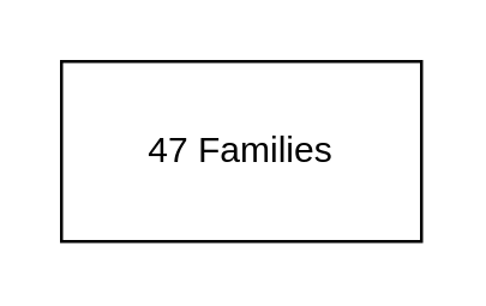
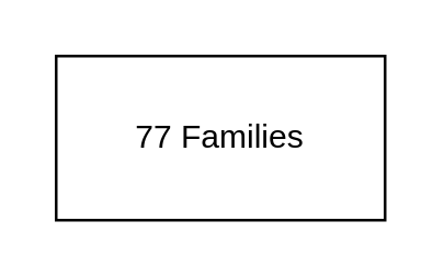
- <mxCell id="2" value="47 Families" style="rounded=0;whiteSpace=wrap;html=1;" vertex="1" parent="1"><mxGeometry x="20" y="20" width="120" height="60" as="geometry" /></mxCell>
+ <mxCell id="2" value="77 Families" style="rounded=0;whiteSpace=wrap;html=1;" vertex="1" parent="1"><mxGeometry x="20" y="20" width="120" height="60" as="geometry" /></mxCell>
